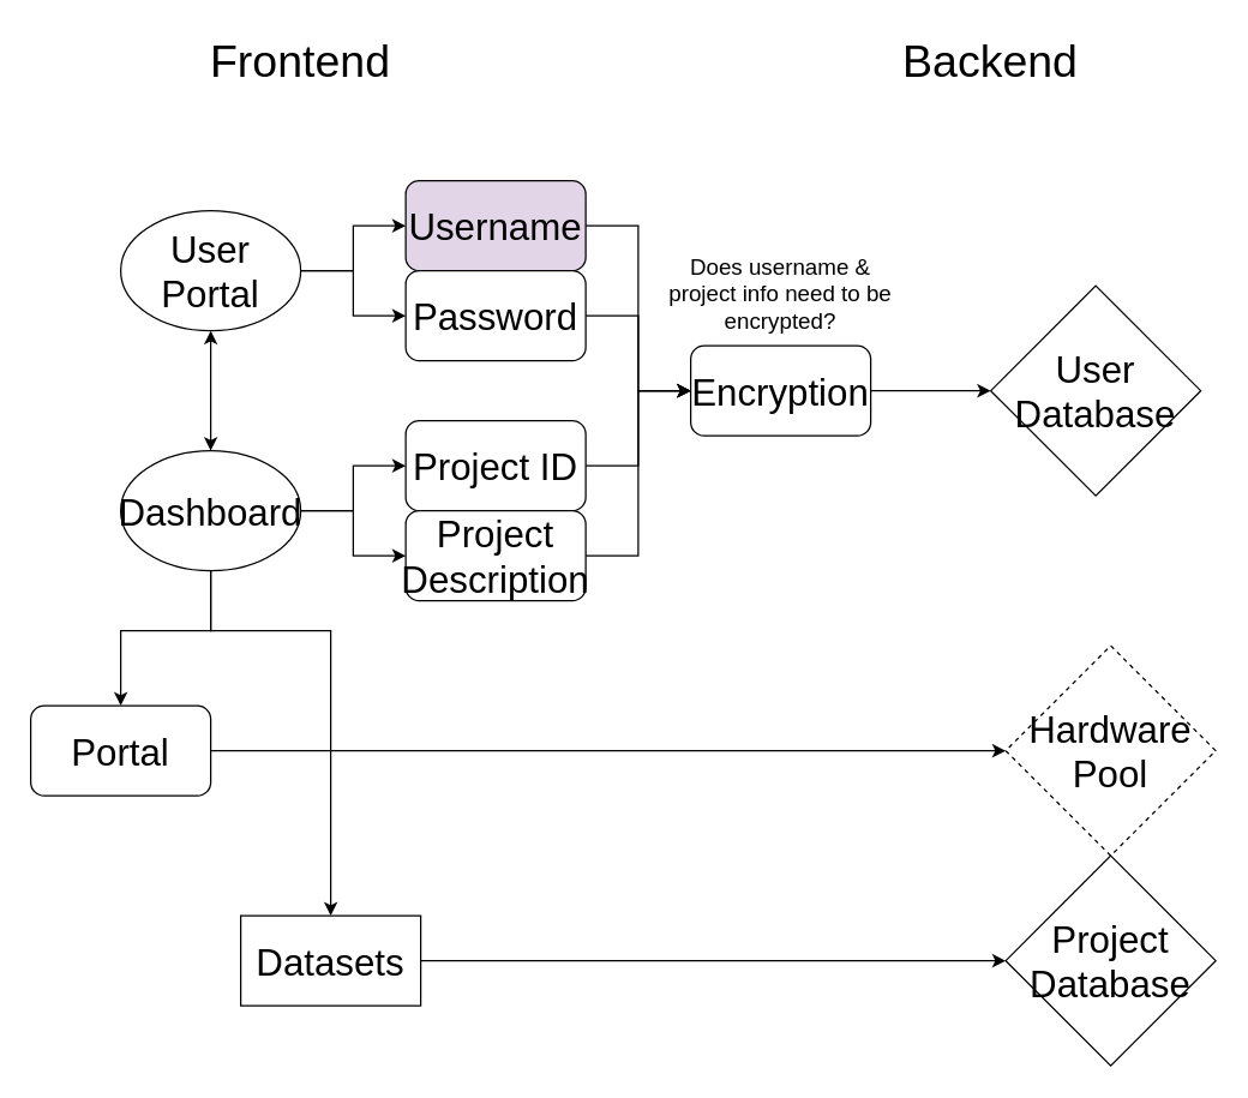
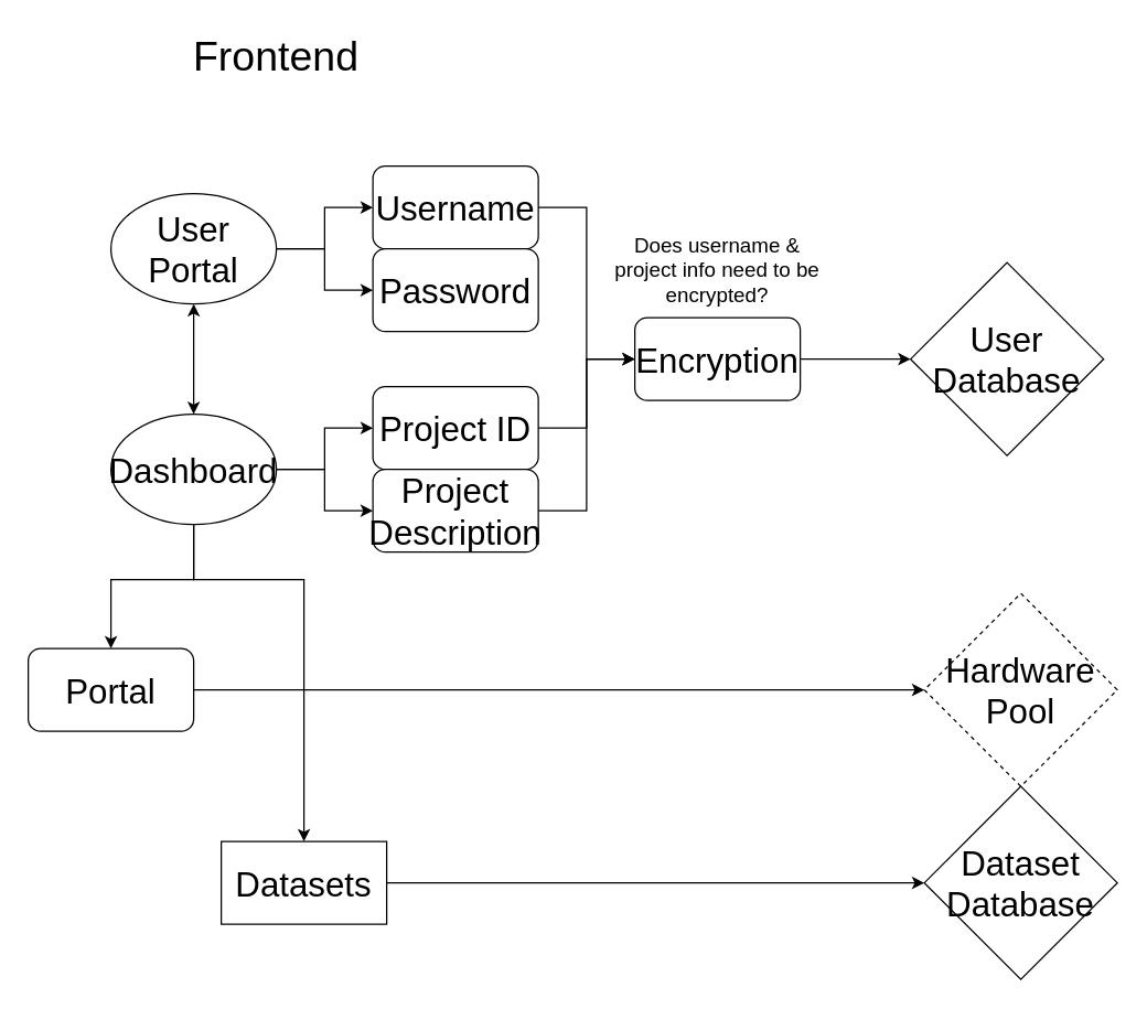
- <mxCell id="6" value="Backend" style="text;html=1;strokeColor=none;fillColor=none;align=center;verticalAlign=middle;whiteSpace=wrap;rounded=0;fontSize=30;" vertex="1" parent="1"><mxGeometry x="600" y="20" width="120" height="40" as="geometry" /></mxCell>
- <mxCell id="18" value="Username" style="rounded=1;whiteSpace=wrap;html=1;fontSize=25;fillColor=#e1d5e7;" vertex="1" parent="1"><mxGeometry x="270" y="120" width="120" height="60" as="geometry" /></mxCell>
+ <mxCell id="18" value="Username" style="rounded=1;whiteSpace=wrap;html=1;fontSize=25;" vertex="1" parent="1"><mxGeometry x="270" y="120" width="120" height="60" as="geometry" /></mxCell>
- <mxCell id="19" style="edgeStyle=orthogonalEdgeStyle;rounded=0;orthogonalLoop=1;jettySize=auto;html=1;exitX=1;exitY=0.5;exitDx=0;exitDy=0;entryX=0;entryY=0.5;entryDx=0;entryDy=0;fontSize=25;" edge="1" parent="1" source="20" target="22"><mxGeometry relative="1" as="geometry" /></mxCell>
- <mxCell id="31" value="Project Database" style="rhombus;whiteSpace=wrap;html=1;fontSize=25;" vertex="1" parent="1"><mxGeometry x="670" y="570" width="140" height="140" as="geometry" /></mxCell>
+ <mxCell id="31" value="Dataset Database" style="rhombus;whiteSpace=wrap;html=1;fontSize=25;" vertex="1" parent="1"><mxGeometry x="670" y="570" width="140" height="140" as="geometry" /></mxCell>
